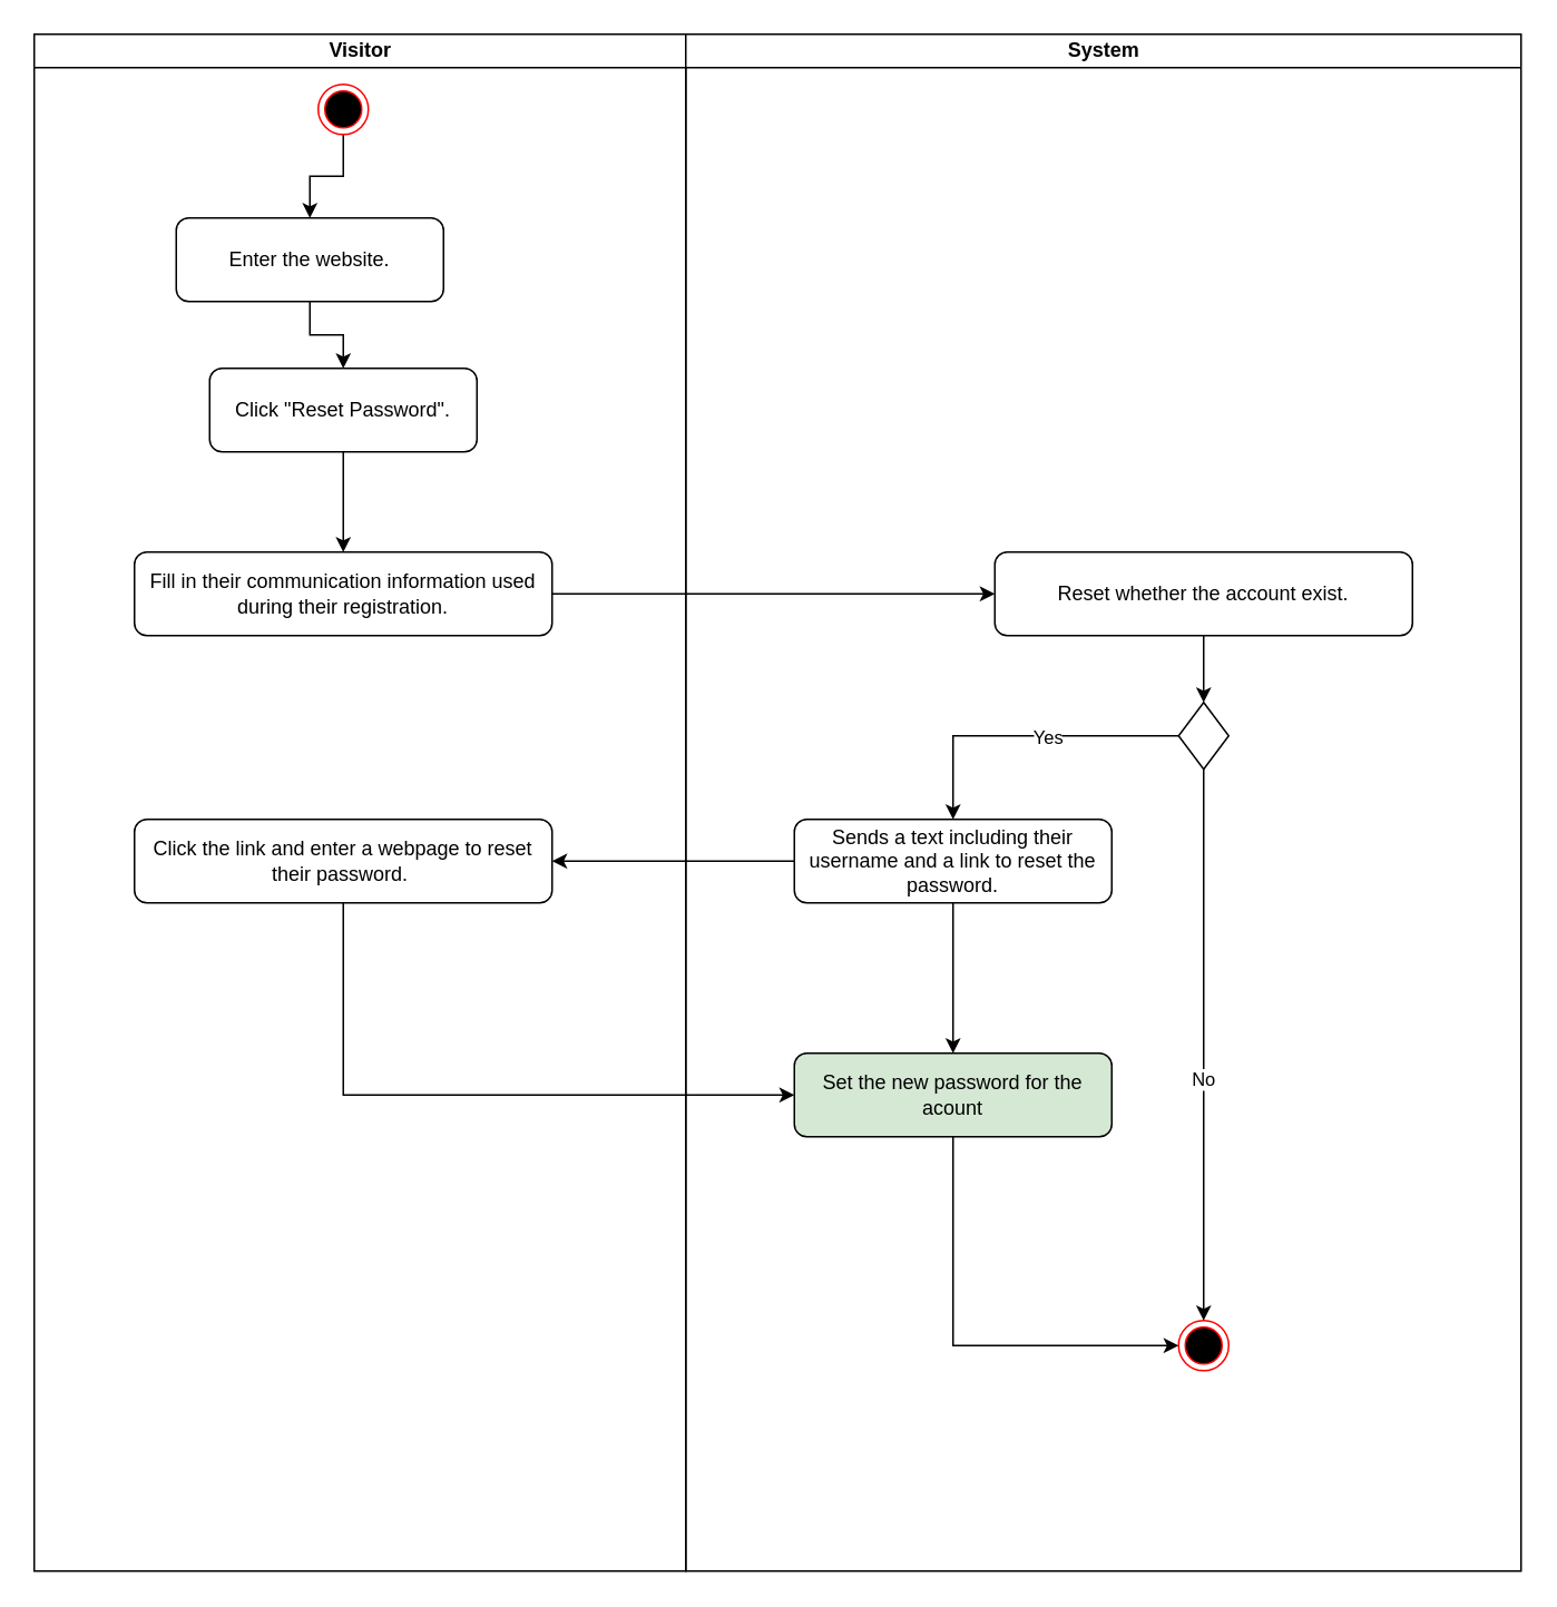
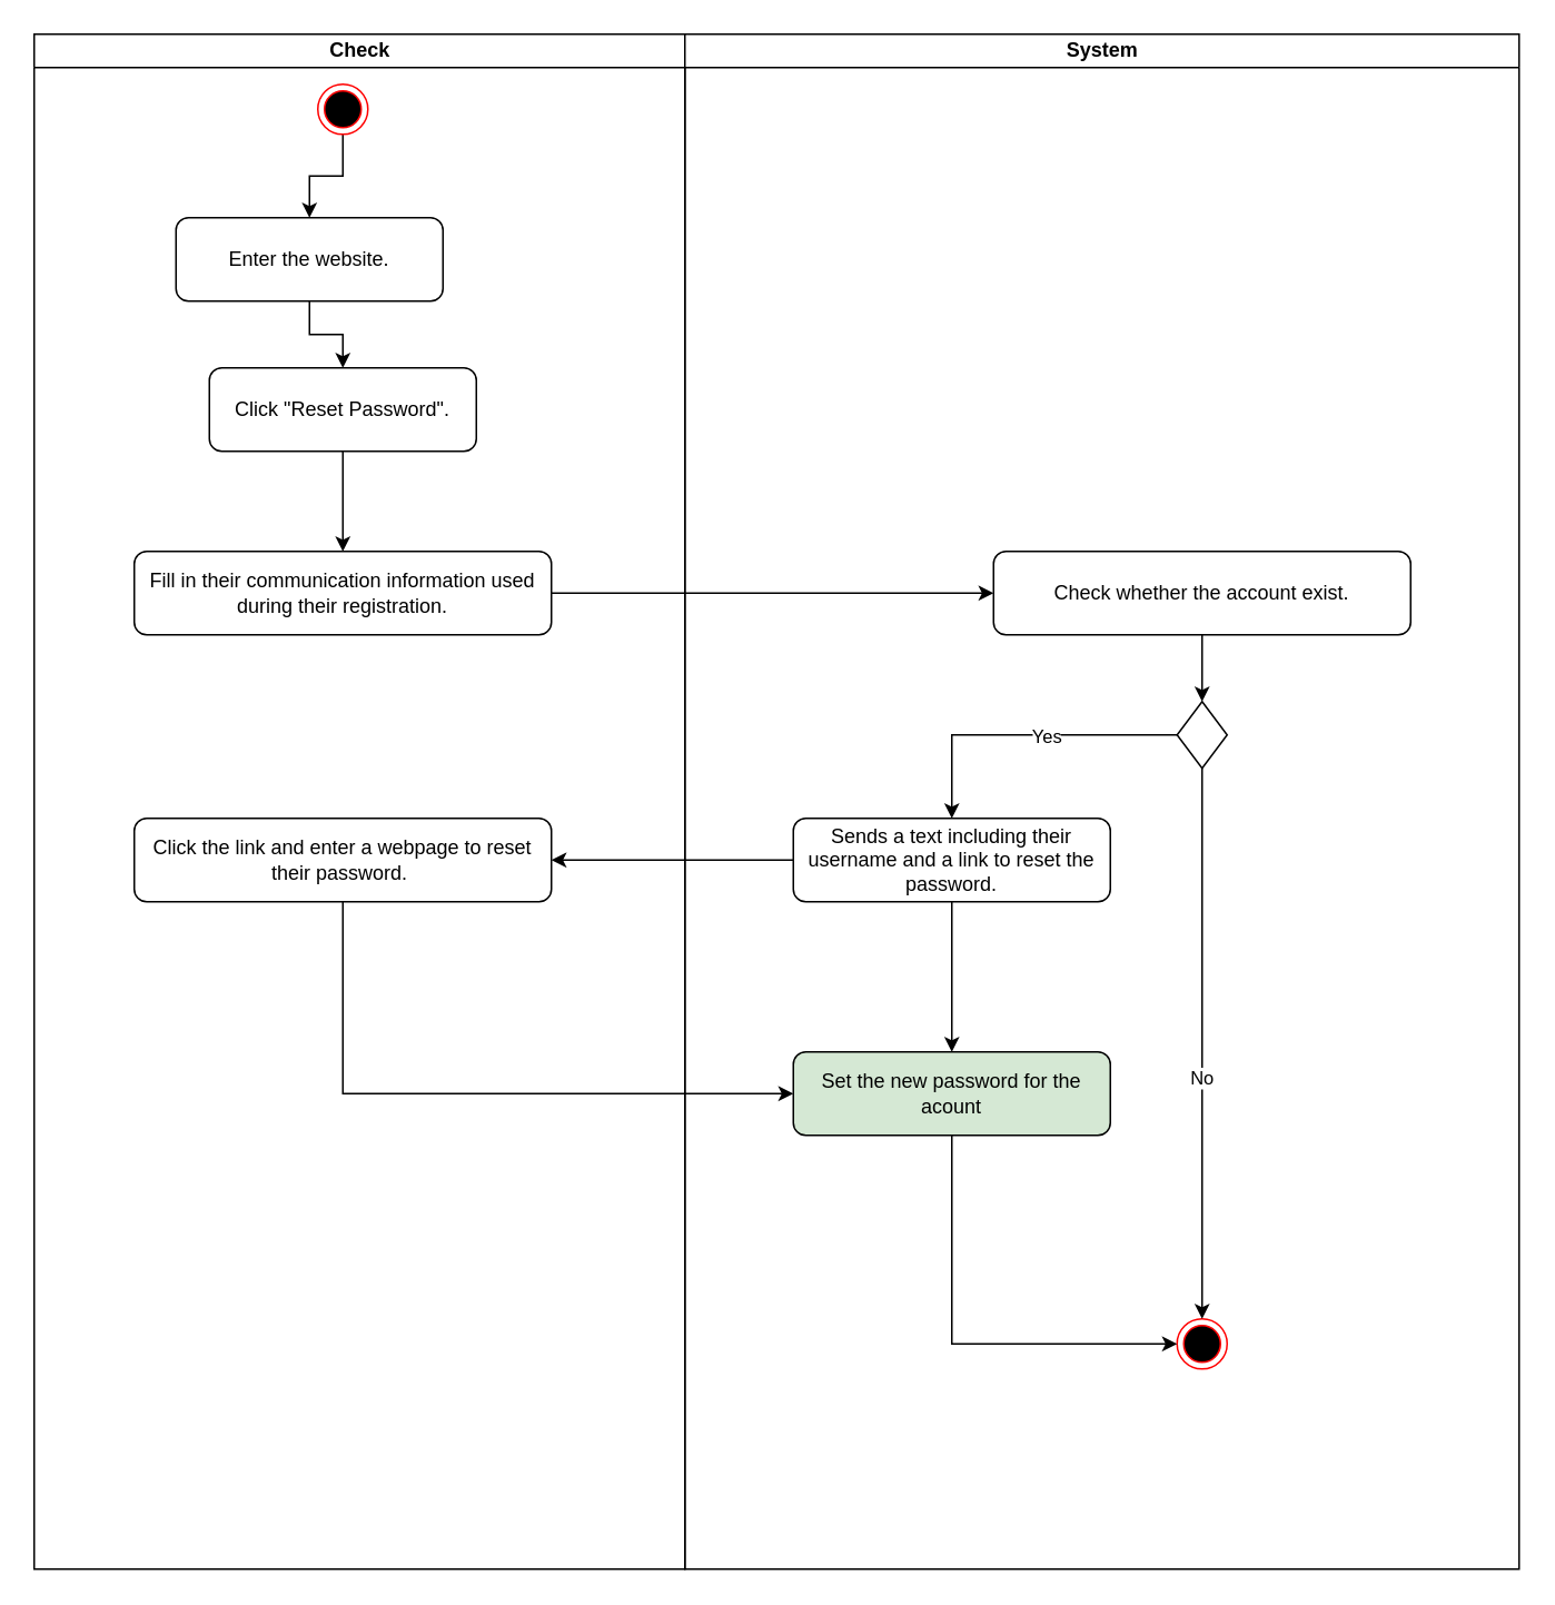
- <mxCell id="2" value="Visitor" style="swimlane;html=1;startSize=20;" parent="1" vertex="1"><mxGeometry x="20" y="20" width="390" height="920" as="geometry" /></mxCell>
+ <mxCell id="2" value="Check" style="swimlane;html=1;startSize=20;" parent="1" vertex="1"><mxGeometry x="20" y="20" width="390" height="920" as="geometry" /></mxCell>
- <mxCell id="13" value="Reset whether the account exist." style="rounded=1;whiteSpace=wrap;html=1;" parent="11" vertex="1"><mxGeometry x="185" y="310" width="250" height="50" as="geometry" /></mxCell>
+ <mxCell id="13" value="Check whether the account exist." style="rounded=1;whiteSpace=wrap;html=1;" parent="11" vertex="1"><mxGeometry x="185" y="310" width="250" height="50" as="geometry" /></mxCell>
